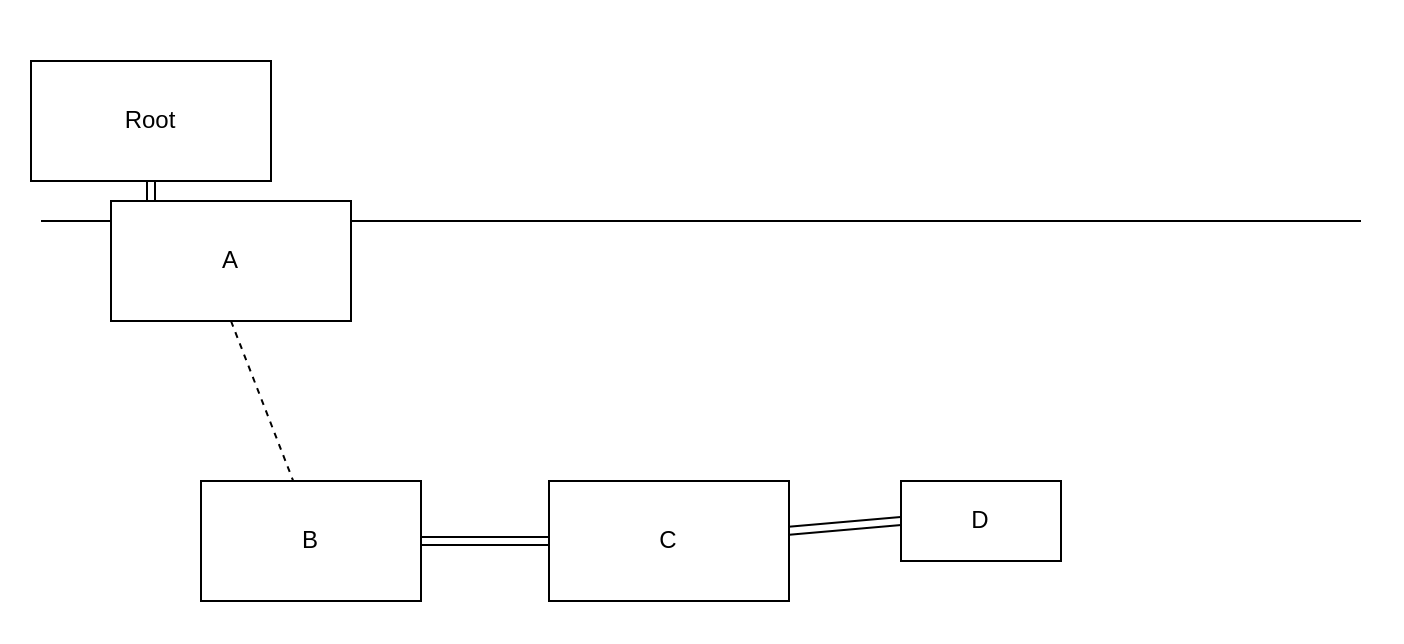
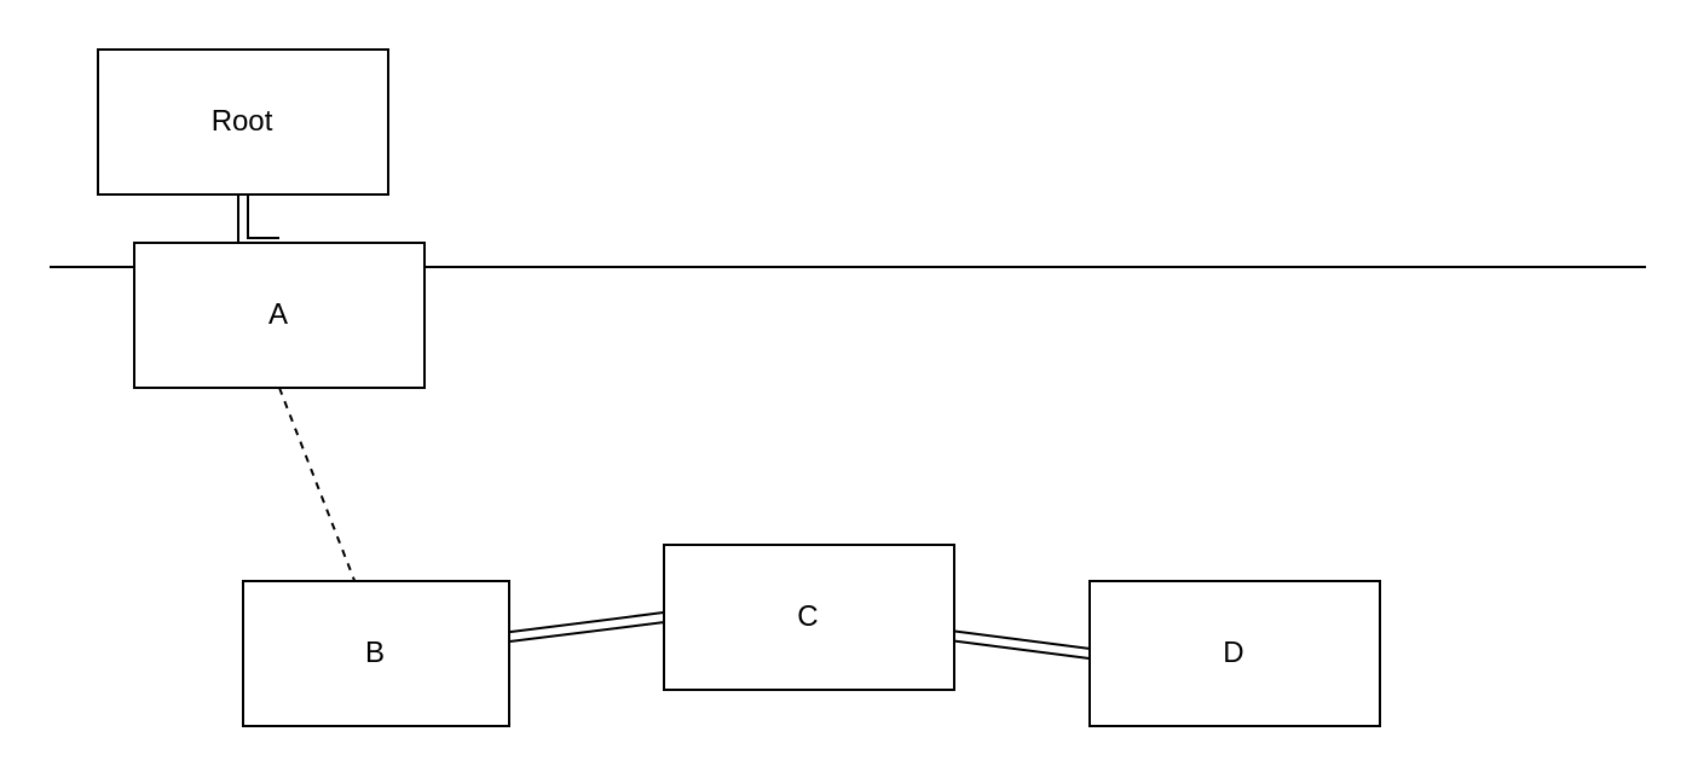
- <mxCell id="3" value="Root" style="rounded=0;whiteSpace=wrap;html=1;" vertex="1" parent="1"><mxGeometry x="15" y="30" width="120" height="60" as="geometry" /></mxCell>
+ <mxCell id="3" value="Root" style="rounded=0;whiteSpace=wrap;html=1;" vertex="1" parent="1"><mxGeometry x="40" y="20" width="120" height="60" as="geometry" /></mxCell>
- <mxCell id="11" value="D" style="rounded=0;whiteSpace=wrap;html=1;" vertex="1" parent="1"><mxGeometry x="450" y="240" width="80" height="40" as="geometry" /></mxCell>
+ <mxCell id="11" value="D" style="rounded=0;whiteSpace=wrap;html=1;" vertex="1" parent="1"><mxGeometry x="450" y="240" width="120" height="60" as="geometry" /></mxCell>
- <mxCell id="10" value="C" style="rounded=0;whiteSpace=wrap;html=1;" vertex="1" parent="1"><mxGeometry x="274" y="240" width="120" height="60" as="geometry" /></mxCell>
+ <mxCell id="10" value="C" style="rounded=0;whiteSpace=wrap;html=1;" vertex="1" parent="1"><mxGeometry x="274" y="225" width="120" height="60" as="geometry" /></mxCell>
